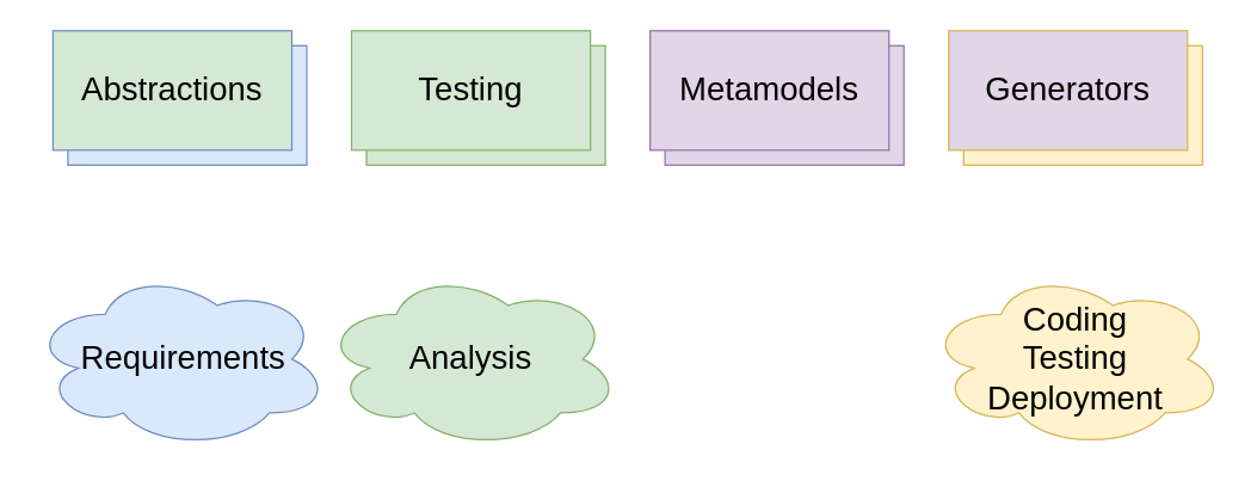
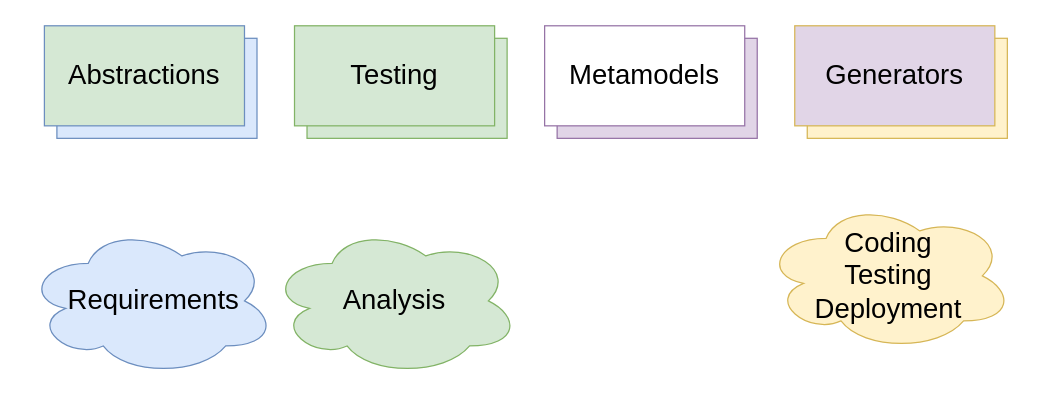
- <mxCell id="10" value="Metamodels" style="rounded=0;whiteSpace=wrap;html=1;fontSize=22;fillColor=#e1d5e7;strokeColor=#9673a6;" parent="8" vertex="1"><mxGeometry width="160" height="80" as="geometry" /></mxCell>
+ <mxCell id="10" value="Metamodels" style="rounded=0;whiteSpace=wrap;html=1;fontSize=22;fillColor=#ffffff;strokeColor=#9673a6;" parent="8" vertex="1"><mxGeometry width="160" height="80" as="geometry" /></mxCell>
- <mxCell id="16" value="Coding &lt;br&gt;Testing &lt;br&gt;Deployment" style="ellipse;shape=cloud;whiteSpace=wrap;html=1;fontSize=22;fillColor=#fff2cc;strokeColor=#d6b656;" parent="1" vertex="1"><mxGeometry x="620" y="180" width="200" height="120" as="geometry" /></mxCell>
+ <mxCell id="16" value="Coding &lt;br&gt;Testing &lt;br&gt;Deployment" style="ellipse;shape=cloud;whiteSpace=wrap;html=1;fontSize=22;fillColor=#fff2cc;strokeColor=#d6b656;" parent="1" vertex="1"><mxGeometry x="610" y="160" width="200" height="120" as="geometry" /></mxCell>
